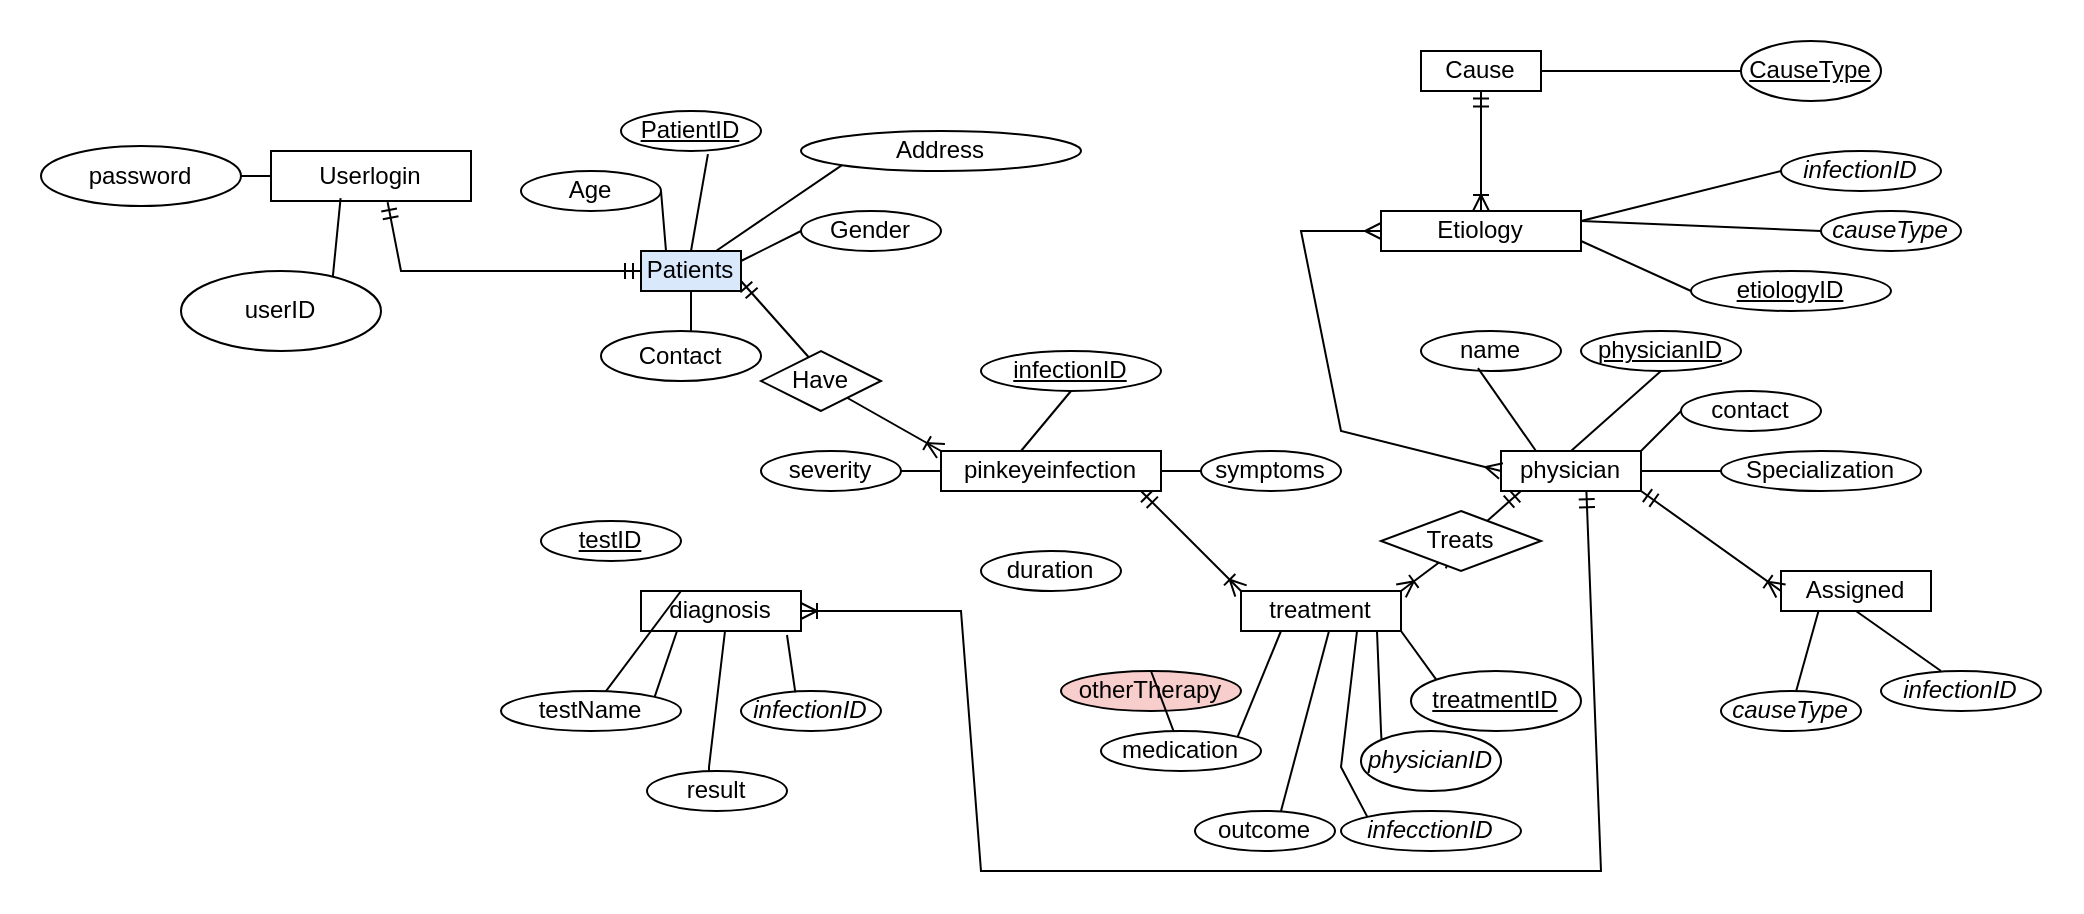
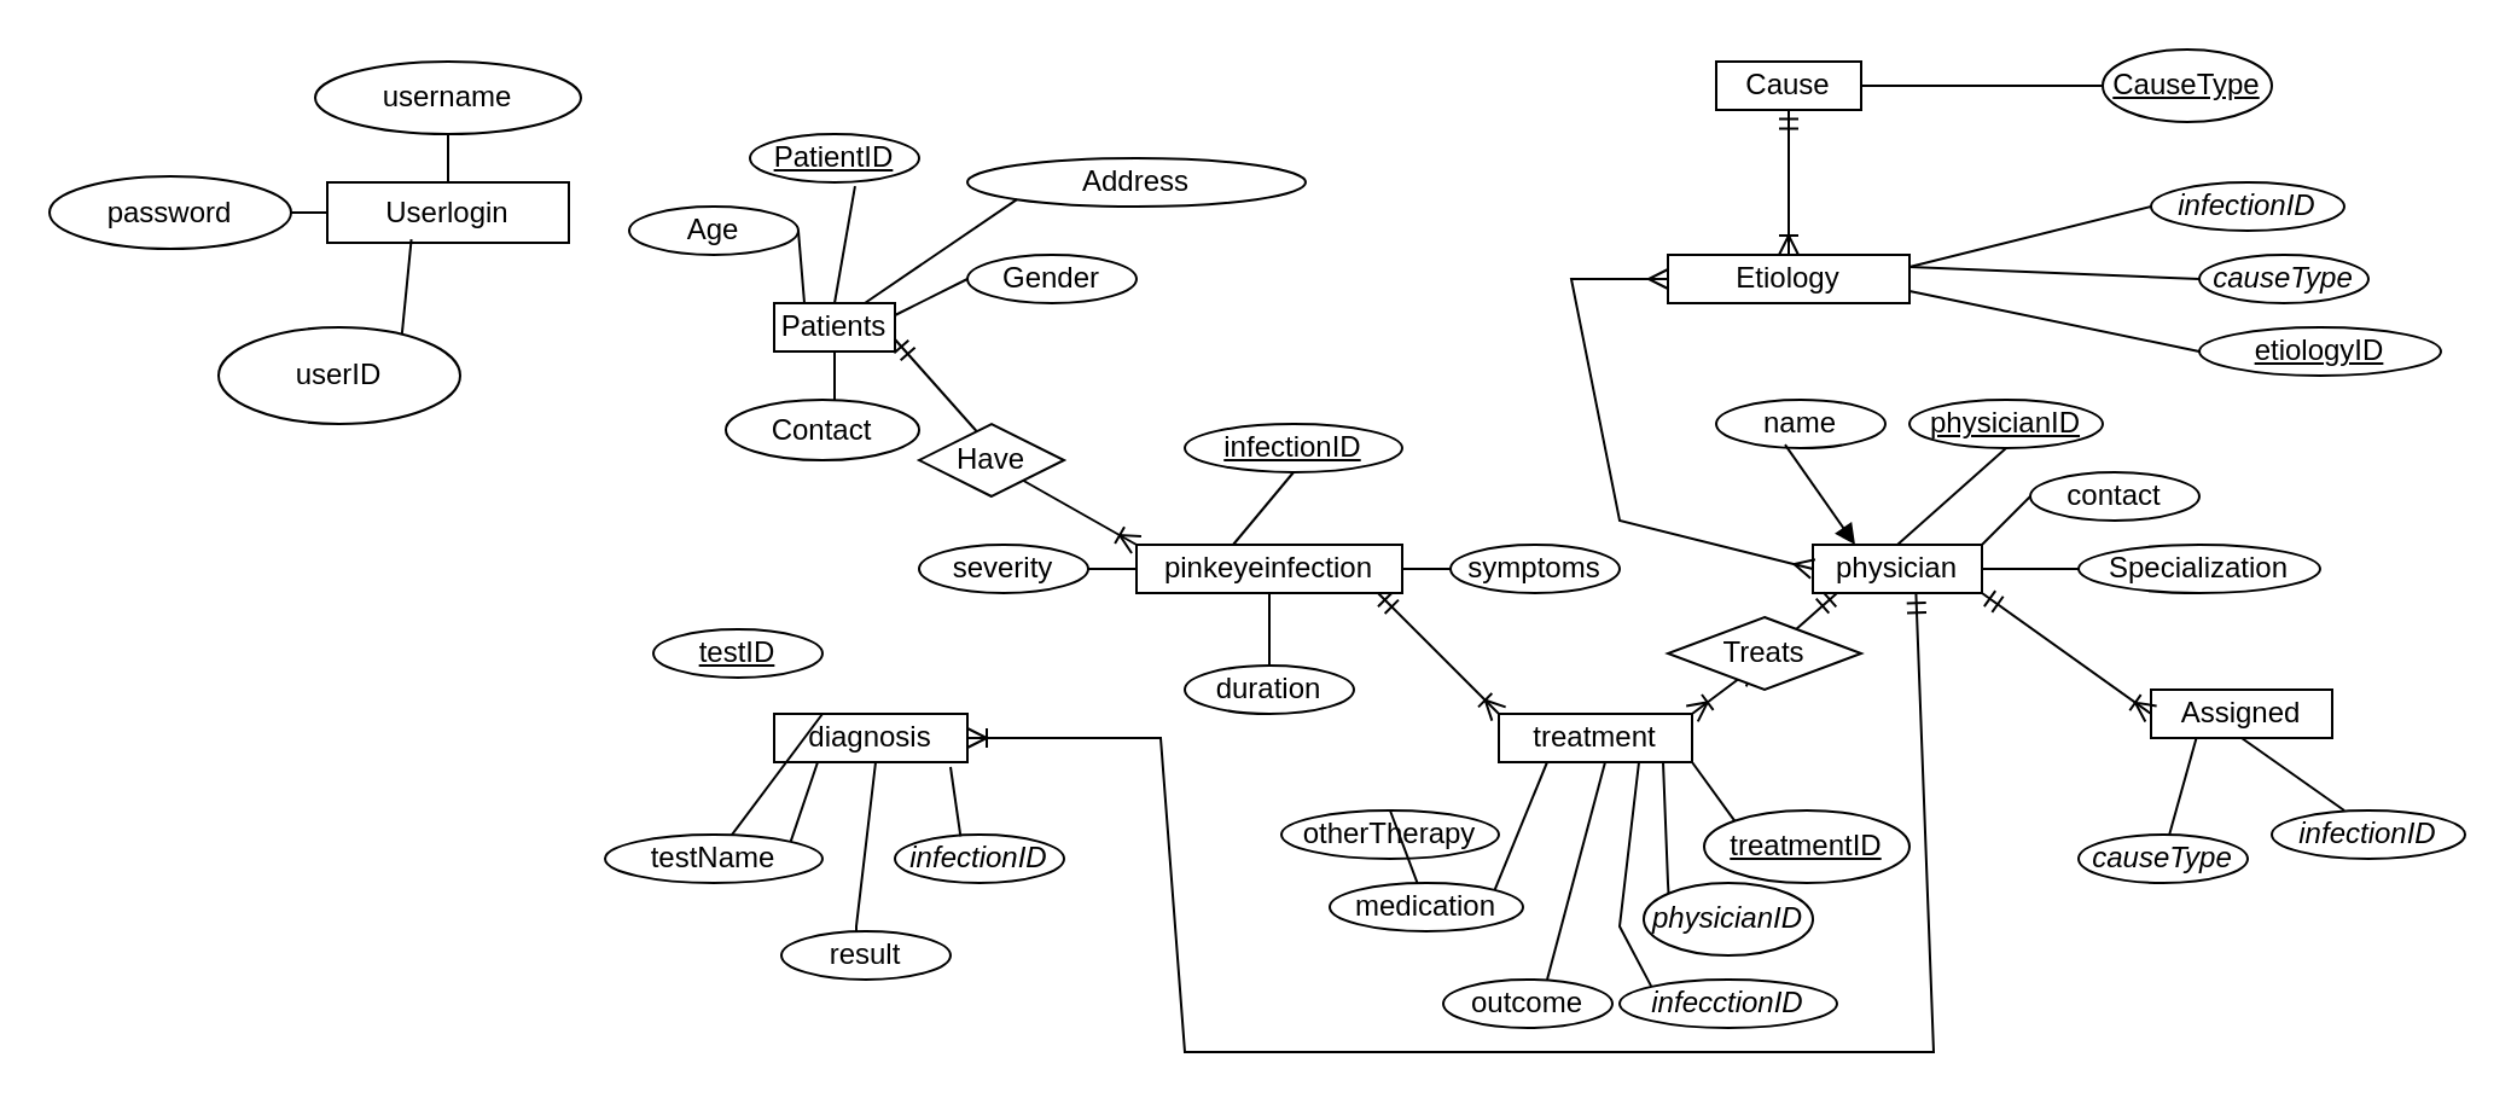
+ <mxCell id="85" value="username" style="ellipse;whiteSpace=wrap;html=1;align=center;" parent="1" vertex="1"><mxGeometry x="130" y="25" width="110" height="30" as="geometry" /></mxCell>
+ <mxCell id="82" value="" style="endArrow=none;html=1;rounded=0;entryX=0.5;entryY=0;entryDx=0;entryDy=0;" parent="1" source="85" target="79" edge="1"><mxGeometry relative="1" as="geometry"><mxPoint x="160" y="5" as="sourcePoint" /><mxPoint x="253" y="134.5" as="targetPoint" /></mxGeometry></mxCell>
- <mxCell id="86" value="" style="fontSize=12;html=1;endArrow=ERmandOne;startArrow=ERmandOne;rounded=0;entryX=0;entryY=0.5;entryDx=0;entryDy=0;exitX=0.583;exitY=1.022;exitDx=0;exitDy=0;exitPerimeter=0;" parent="1" source="79" target="17" edge="1"><mxGeometry width="100" height="100" relative="1" as="geometry"><mxPoint x="150" y="105" as="sourcePoint" /><mxPoint x="200" y="125" as="targetPoint" /><Array as="points"><mxPoint x="200" y="135" /></Array></mxGeometry></mxCell>
- <mxCell id="17" value="Patients" style="whiteSpace=wrap;html=1;align=center;fillColor=#dae8fc;" parent="1" vertex="1"><mxGeometry x="320" y="125" width="50" height="20" as="geometry" /></mxCell>
+ <mxCell id="17" value="Patients" style="whiteSpace=wrap;html=1;align=center;" parent="1" vertex="1"><mxGeometry x="320" y="125" width="50" height="20" as="geometry" /></mxCell>
- <mxCell id="10" value="etiologyID" style="ellipse;whiteSpace=wrap;html=1;align=center;fontStyle=4;" parent="1" vertex="1"><mxGeometry x="845" y="135" width="100" height="20" as="geometry" /></mxCell>
+ <mxCell id="10" value="etiologyID" style="ellipse;whiteSpace=wrap;html=1;align=center;fontStyle=4;" parent="1" vertex="1"><mxGeometry x="910" y="135" width="100" height="20" as="geometry" /></mxCell>
- <mxCell id="73" value="" style="endArrow=none;html=1;rounded=0;entryX=0.25;entryY=0;entryDx=0;entryDy=0;exitX=0.407;exitY=0.927;exitDx=0;exitDy=0;exitPerimeter=0;" parent="1" source="49" target="13" edge="1"><mxGeometry relative="1" as="geometry"><mxPoint x="727.5" y="204.5" as="sourcePoint" /><mxPoint x="767.5" y="204.5" as="targetPoint" /></mxGeometry></mxCell>
+ <mxCell id="73" value="" style="endArrow=block;html=1;rounded=0;entryX=0.25;entryY=0;entryDx=0;entryDy=0;exitX=0.407;exitY=0.927;exitDx=0;exitDy=0;exitPerimeter=0;" parent="1" source="49" target="13" edge="1"><mxGeometry relative="1" as="geometry"><mxPoint x="727.5" y="204.5" as="sourcePoint" /><mxPoint x="767.5" y="204.5" as="targetPoint" /></mxGeometry></mxCell>
+ <mxCell id="60" value="" style="endArrow=none;html=1;rounded=0;exitX=0.5;exitY=1;exitDx=0;exitDy=0;entryX=0.5;entryY=0;entryDx=0;entryDy=0;" parent="1" source="16" target="37" edge="1"><mxGeometry relative="1" as="geometry"><mxPoint x="545" y="215" as="sourcePoint" /><mxPoint x="530" y="245" as="targetPoint" /><Array as="points" /></mxGeometry></mxCell>
- <mxCell id="47" value="otherTherapy" style="ellipse;whiteSpace=wrap;html=1;align=center;fillColor=#f8cecc;" parent="1" vertex="1"><mxGeometry x="530" y="335" width="90" height="20" as="geometry" /></mxCell>
+ <mxCell id="47" value="otherTherapy" style="ellipse;whiteSpace=wrap;html=1;align=center;" parent="1" vertex="1"><mxGeometry x="530" y="335" width="90" height="20" as="geometry" /></mxCell>
